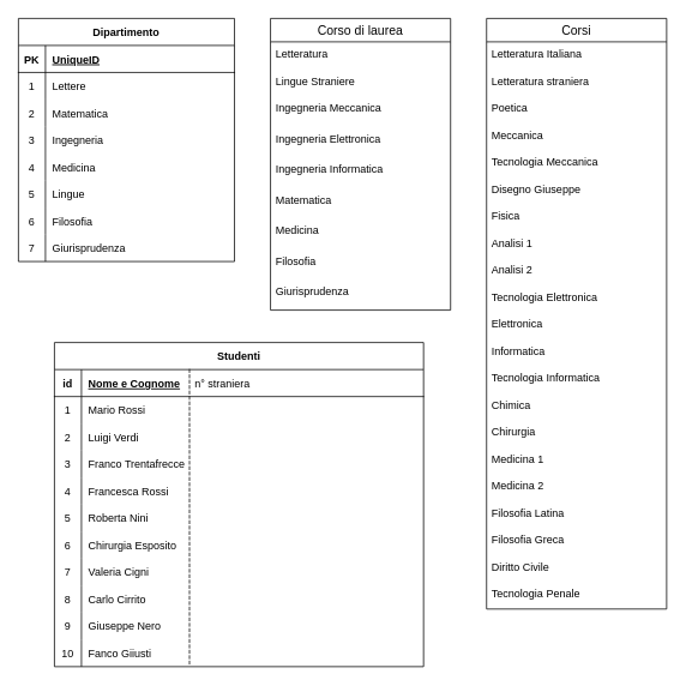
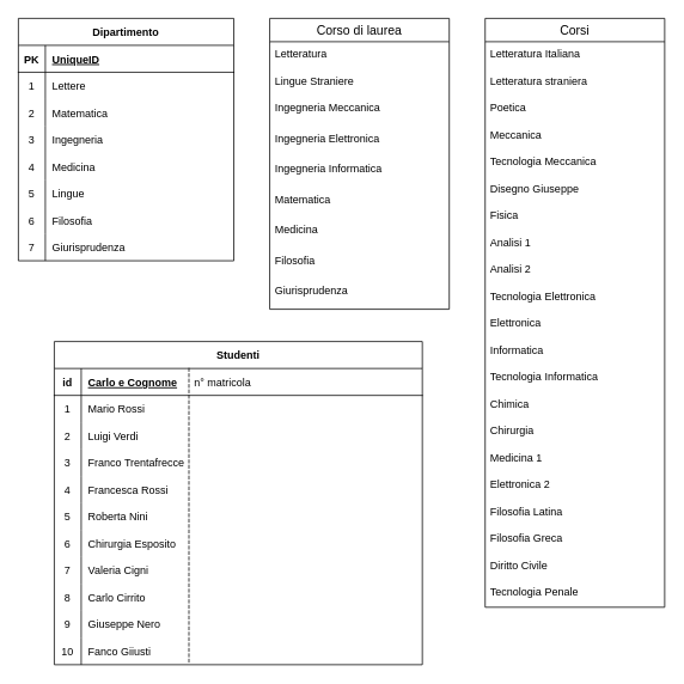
- <mxCell id="63" value="Nome e Cognome" style="shape=partialRectangle;connectable=0;fillColor=none;top=0;left=0;bottom=0;right=0;align=left;spacingLeft=6;fontStyle=5;overflow=hidden;" vertex="1" parent="61"><mxGeometry x="30" width="380" height="30" as="geometry"><mxRectangle width="380" height="30" as="alternateBounds" /></mxGeometry></mxCell>
+ <mxCell id="63" value="Carlo e Cognome" style="shape=partialRectangle;connectable=0;fillColor=none;top=0;left=0;bottom=0;right=0;align=left;spacingLeft=6;fontStyle=5;overflow=hidden;" vertex="1" parent="61"><mxGeometry x="30" width="380" height="30" as="geometry"><mxRectangle width="380" height="30" as="alternateBounds" /></mxGeometry></mxCell>
- <mxCell id="96" value="n° straniera" style="shape=partialRectangle;fillColor=none;align=left;verticalAlign=middle;strokeColor=none;spacingLeft=34;rotatable=0;points=[[0,0.5],[1,0.5]];portConstraint=eastwest;dropTarget=0;" vertex="1" parent="1"><mxGeometry x="180" y="410" width="90" height="30" as="geometry" /></mxCell>
+ <mxCell id="96" value="n° matricola" style="shape=partialRectangle;fillColor=none;align=left;verticalAlign=middle;strokeColor=none;spacingLeft=34;rotatable=0;points=[[0,0.5],[1,0.5]];portConstraint=eastwest;dropTarget=0;" vertex="1" parent="1"><mxGeometry x="180" y="410" width="90" height="30" as="geometry" /></mxCell>
- <mxCell id="55" value="Medicina 2" style="text;strokeColor=none;fillColor=none;spacingLeft=4;spacingRight=4;overflow=hidden;rotatable=0;points=[[0,0.5],[1,0.5]];portConstraint=eastwest;fontSize=12;" vertex="1" parent="38"><mxGeometry y="506" width="200" height="30" as="geometry" /></mxCell>
+ <mxCell id="55" value="Elettronica 2" style="text;strokeColor=none;fillColor=none;spacingLeft=4;spacingRight=4;overflow=hidden;rotatable=0;points=[[0,0.5],[1,0.5]];portConstraint=eastwest;fontSize=12;" vertex="1" parent="38"><mxGeometry y="506" width="200" height="30" as="geometry" /></mxCell>
